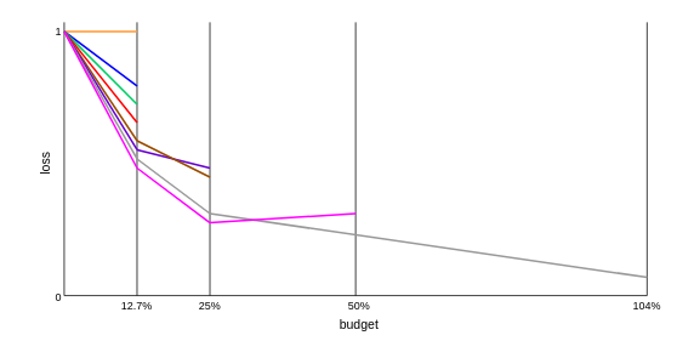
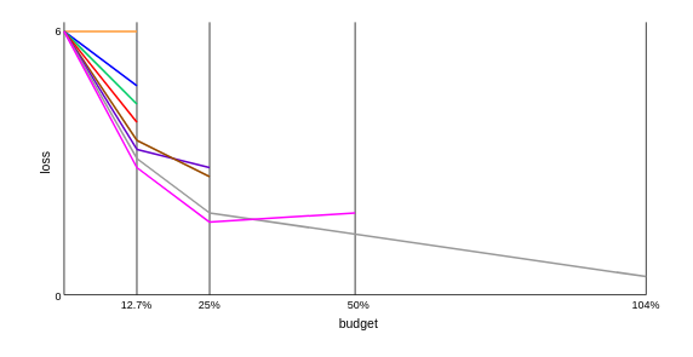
- <mxCell id="29" value="1" style="text;html=1;align=center;verticalAlign=middle;whiteSpace=wrap;rounded=0;" vertex="1" parent="1"><mxGeometry x="34" y="20" width="60" height="30" as="geometry" /></mxCell>
+ <mxCell id="29" value="6" style="text;html=1;align=center;verticalAlign=middle;whiteSpace=wrap;rounded=0;" vertex="1" parent="1"><mxGeometry x="34" y="20" width="60" height="30" as="geometry" /></mxCell>
